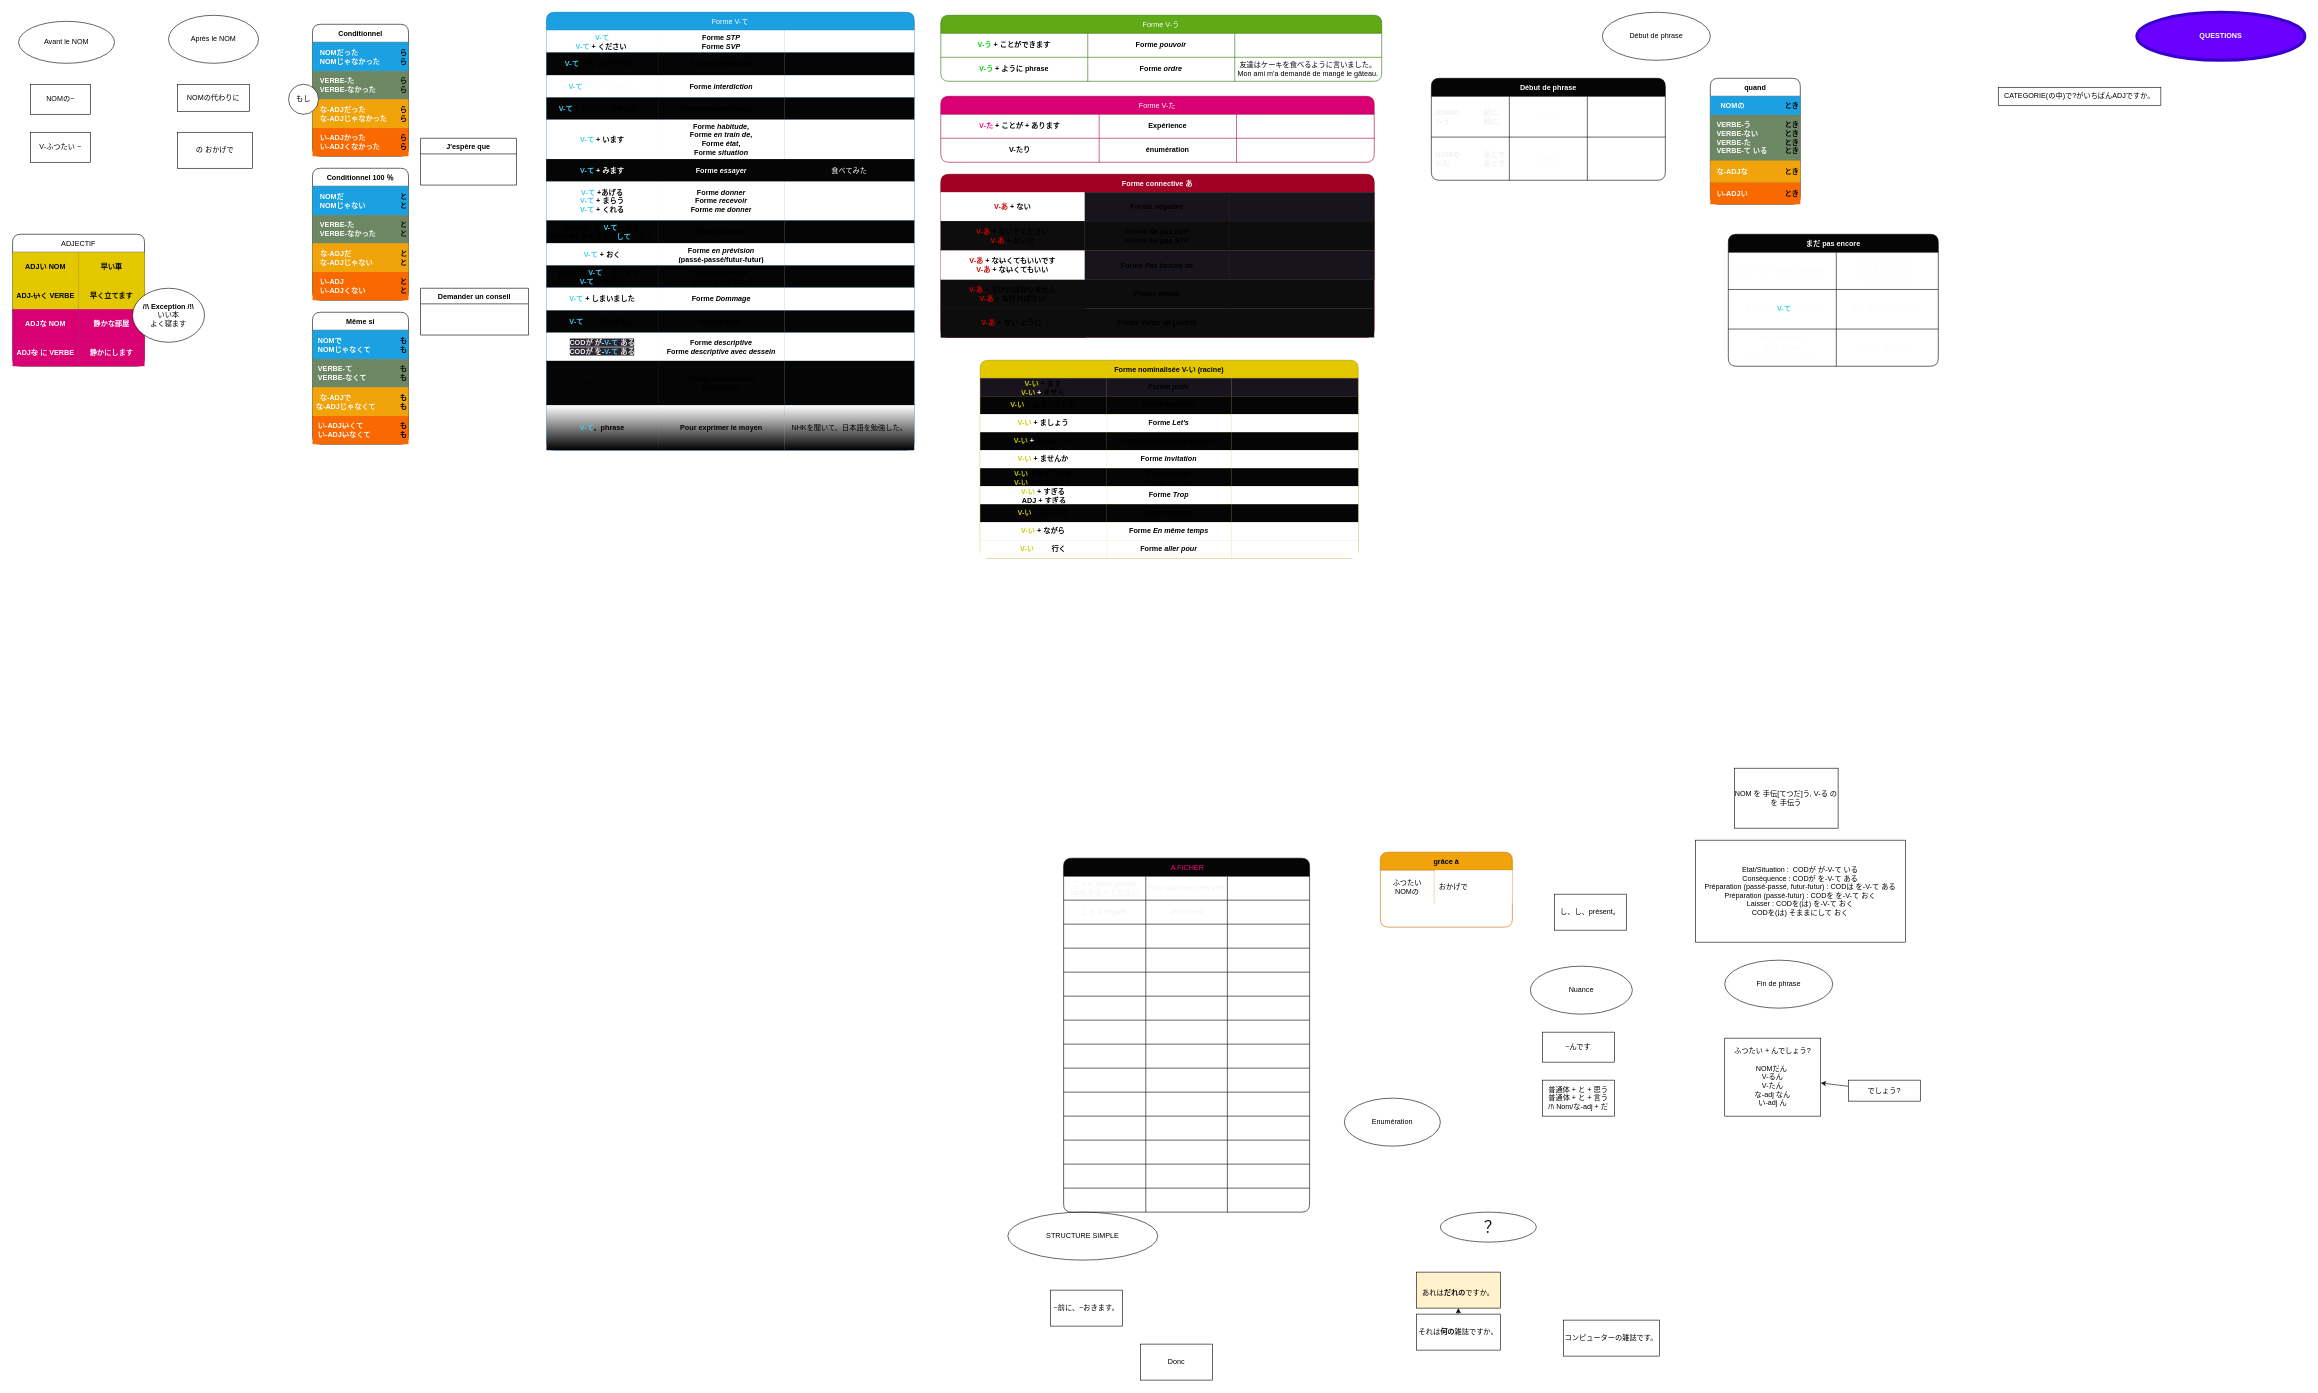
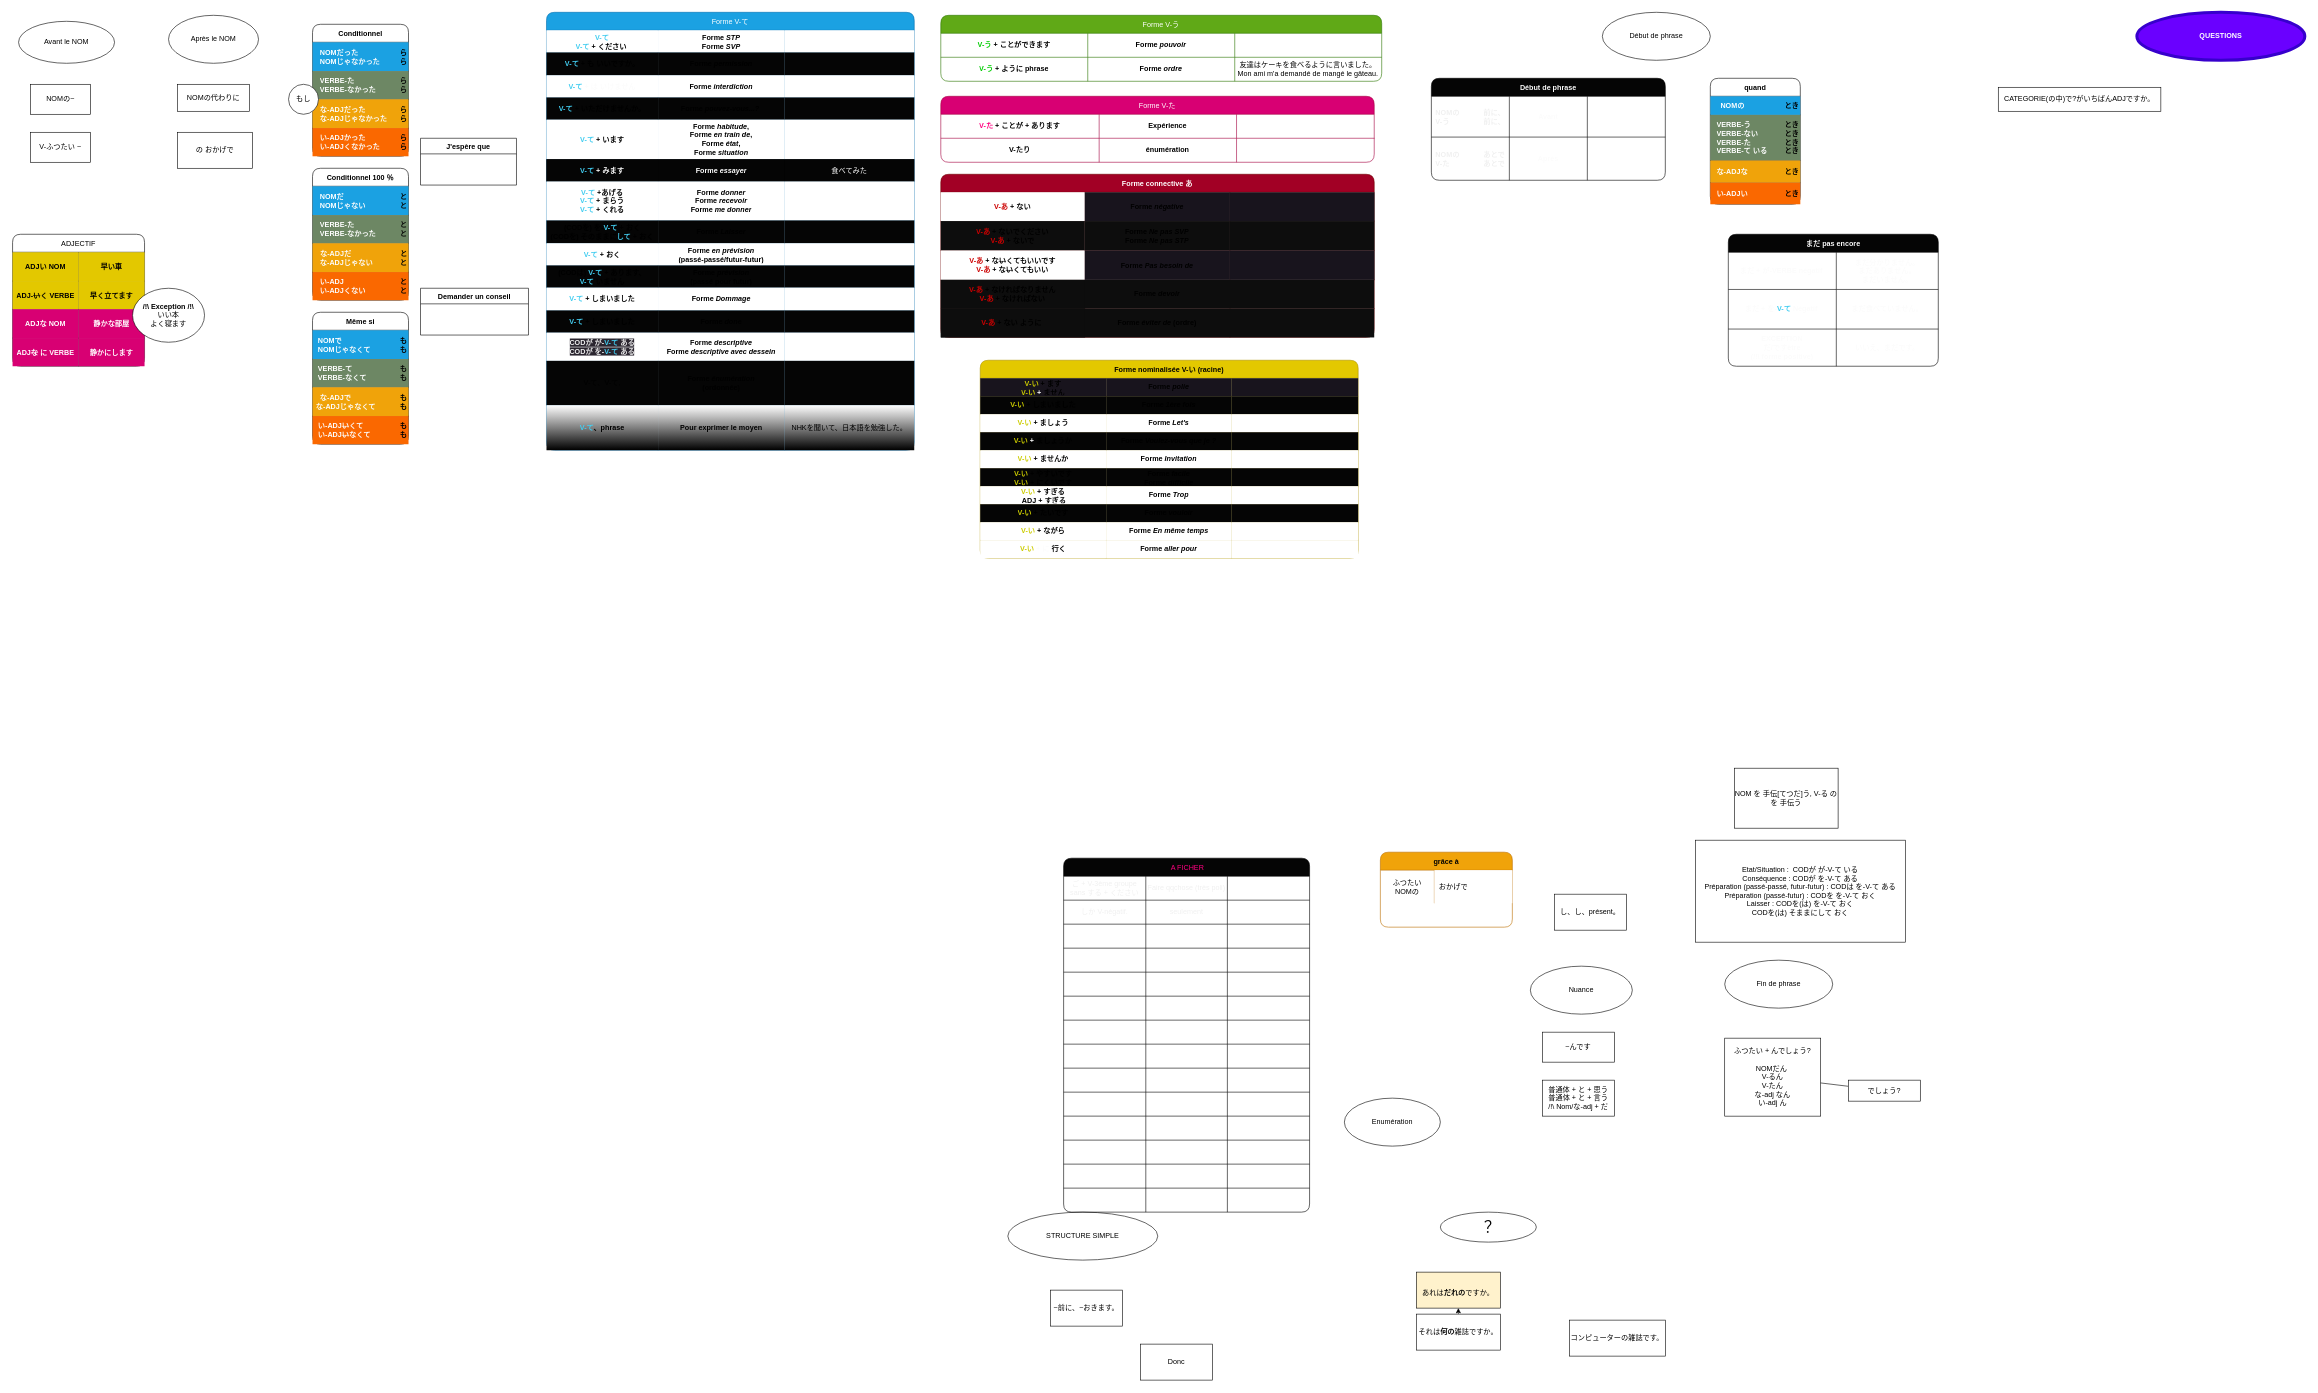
- <mxCell id="307" value="CATEGORIE(の中)で?がいちばんADJですか。" style="whiteSpace=wrap;html=1;" vertex="1" parent="1"><mxGeometry x="3330" y="145" width="271" height="30" as="geometry" /></mxCell>
+ <mxCell id="307" value="CATEGORIE(の中)で?がいちばんADJですか。" style="whiteSpace=wrap;html=1;" vertex="1" parent="1"><mxGeometry x="3330" y="145" width="271" height="40" as="geometry" /></mxCell>
- <mxCell id="21" value="" style="edgeStyle=none;html=1;" parent="1" source="22" target="20" edge="1"><mxGeometry relative="1" as="geometry" /></mxCell>
+ <mxCell id="21" value="" style="edgeStyle=none;html=1;endArrow=none;" parent="1" source="22" target="20" edge="1"><mxGeometry relative="1" as="geometry" /></mxCell>
- <mxCell id="12" value="コンピューターの雑誌です。" style="whiteSpace=wrap;html=1;fontSize=12;" parent="1" vertex="1"><mxGeometry x="2605" y="2200" width="160" height="60" as="geometry" /></mxCell>
+ <mxCell id="12" value="コンピューターの雑誌です。" style="whiteSpace=wrap;html=1;fontSize=12;" parent="1" vertex="1"><mxGeometry x="2615" y="2200" width="160" height="60" as="geometry" /></mxCell>
